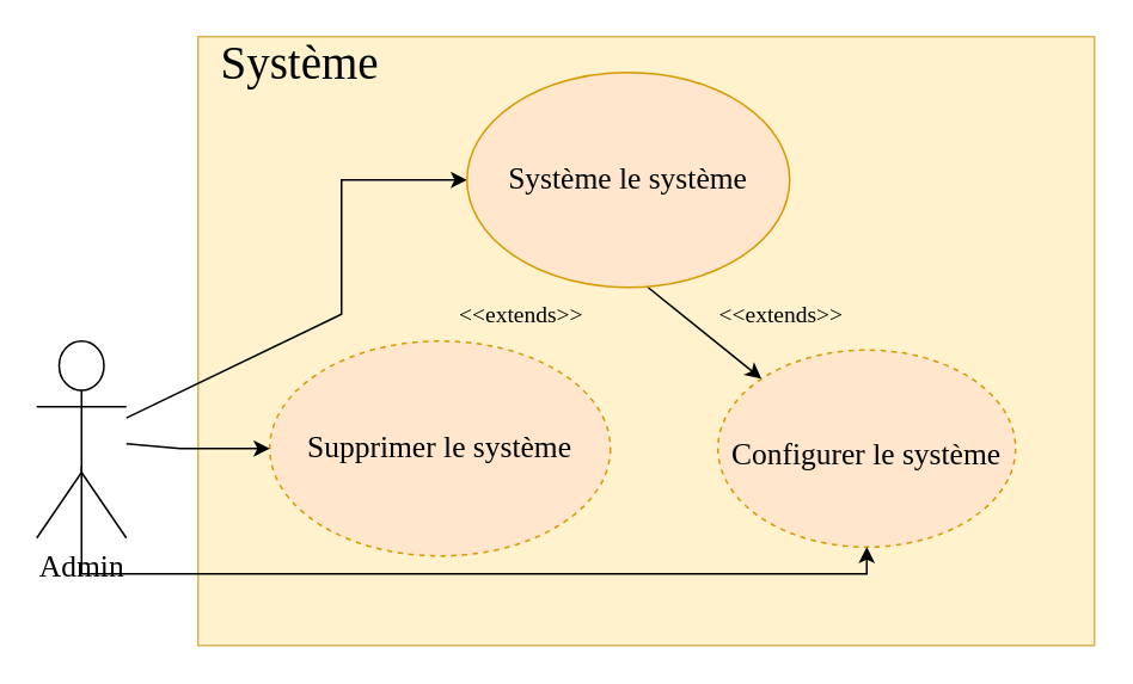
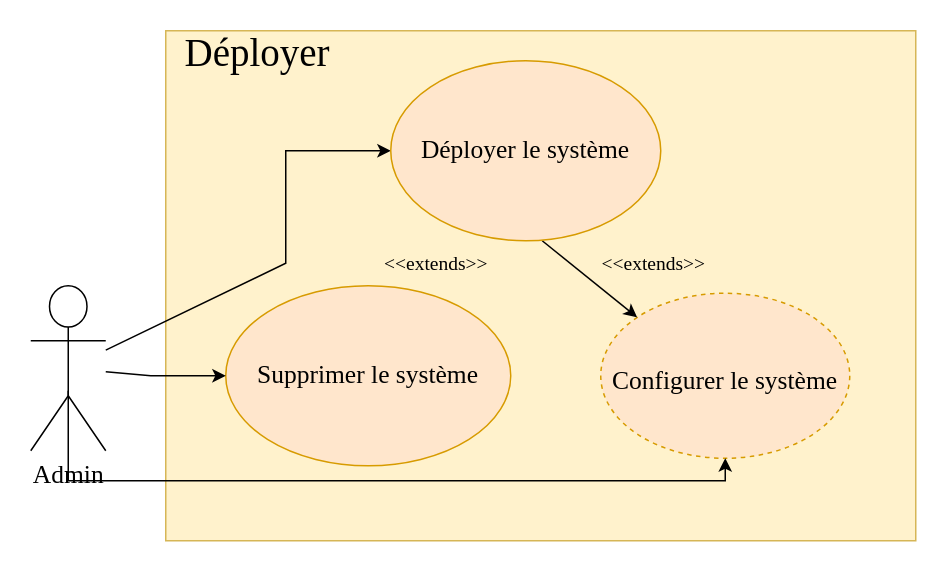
- <mxCell id="2" value="&lt;div style=&quot;font-size: 26px;&quot;&gt;&lt;font style=&quot;font-size: 26px;&quot; face=&quot;Times New Roman&quot;&gt;&amp;nbsp; Système &lt;br&gt;&lt;/font&gt;&lt;/div&gt;&lt;div style=&quot;font-size: 26px;&quot;&gt;&lt;font style=&quot;font-size: 26px;&quot; face=&quot;Times New Roman&quot;&gt;&lt;br&gt;&lt;/font&gt;&lt;/div&gt;" style="verticalAlign=top;align=left;overflow=fill;fontSize=12;fontFamily=Helvetica;html=1;fillColor=#fff2cc;strokeColor=#d6b656;" parent="1" vertex="1"><mxGeometry x="110" y="20" width="500" height="340" as="geometry" /></mxCell>
+ <mxCell id="2" value="&lt;div style=&quot;font-size: 26px;&quot;&gt;&lt;font style=&quot;font-size: 26px;&quot; face=&quot;Times New Roman&quot;&gt;&amp;nbsp; Déployer &lt;br&gt;&lt;/font&gt;&lt;/div&gt;&lt;div style=&quot;font-size: 26px;&quot;&gt;&lt;font style=&quot;font-size: 26px;&quot; face=&quot;Times New Roman&quot;&gt;&lt;br&gt;&lt;/font&gt;&lt;/div&gt;" style="verticalAlign=top;align=left;overflow=fill;fontSize=12;fontFamily=Helvetica;html=1;fillColor=#fff2cc;strokeColor=#d6b656;" parent="1" vertex="1"><mxGeometry x="110" y="20" width="500" height="340" as="geometry" /></mxCell>
- <mxCell id="11" value="Système le système" style="ellipse;whiteSpace=wrap;html=1;rounded=1;fontFamily=Times New Roman;fontSize=17;fillColor=#ffe6cc;strokeColor=#d79b00;" parent="1" vertex="1"><mxGeometry x="260" y="40" width="180" height="120" as="geometry" /></mxCell>
+ <mxCell id="11" value="Déployer le système" style="ellipse;whiteSpace=wrap;html=1;rounded=1;fontFamily=Times New Roman;fontSize=17;fillColor=#ffe6cc;strokeColor=#d79b00;" parent="1" vertex="1"><mxGeometry x="260" y="40" width="180" height="120" as="geometry" /></mxCell>
- <mxCell id="4" value="Supprimer le système" style="ellipse;whiteSpace=wrap;html=1;rounded=1;fontFamily=Times New Roman;fontSize=17;fillColor=#ffe6cc;strokeColor=#d79b00;dashed=1;" parent="1" vertex="1"><mxGeometry x="150" y="190" width="190" height="120" as="geometry" /></mxCell>
+ <mxCell id="4" value="Supprimer le système" style="ellipse;whiteSpace=wrap;html=1;rounded=1;fontFamily=Times New Roman;fontSize=17;fillColor=#ffe6cc;strokeColor=#d79b00;" parent="1" vertex="1"><mxGeometry x="150" y="190" width="190" height="120" as="geometry" /></mxCell>
